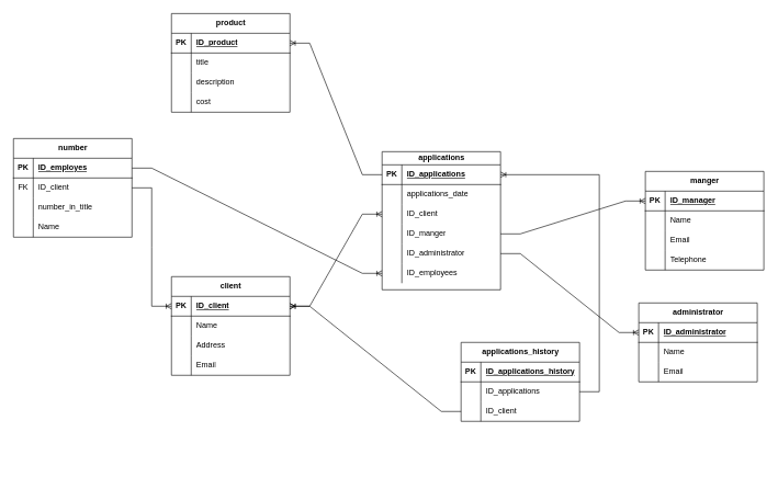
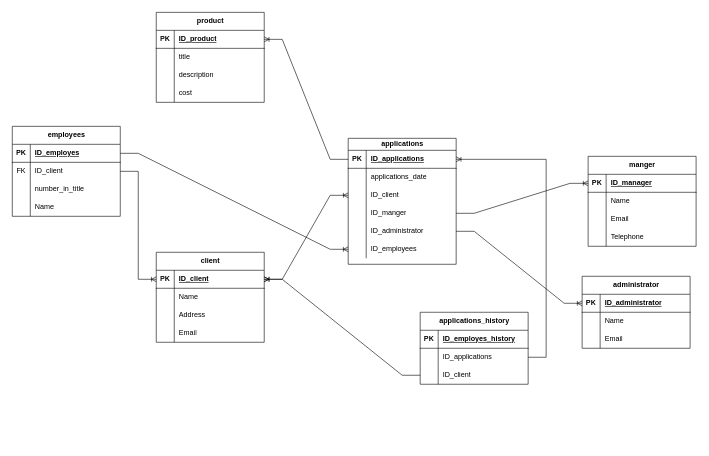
- <mxCell id="2" value="number" style="shape=table;startSize=30;container=1;collapsible=1;childLayout=tableLayout;fixedRows=1;rowLines=0;fontStyle=1;align=center;resizeLast=1;html=1;" vertex="1" parent="1"><mxGeometry x="20" width="180" height="150" as="geometry" y="210" /></mxCell>
+ <mxCell id="2" value="employees" style="shape=table;startSize=30;container=1;collapsible=1;childLayout=tableLayout;fixedRows=1;rowLines=0;fontStyle=1;align=center;resizeLast=1;html=1;" vertex="1" parent="1"><mxGeometry x="20" width="180" height="150" as="geometry" y="210" /></mxCell>
- <mxCell id="78" value="ID_applications_history" style="shape=partialRectangle;connectable=0;fillColor=none;top=0;left=0;bottom=0;right=0;align=left;spacingLeft=6;fontStyle=5;overflow=hidden;whiteSpace=wrap;html=1;" vertex="1" parent="76"><mxGeometry x="30" width="150" height="30" as="geometry"><mxRectangle width="150" height="30" as="alternateBounds" /></mxGeometry></mxCell>
+ <mxCell id="78" value="ID_employes_history" style="shape=partialRectangle;connectable=0;fillColor=none;top=0;left=0;bottom=0;right=0;align=left;spacingLeft=6;fontStyle=5;overflow=hidden;whiteSpace=wrap;html=1;" vertex="1" parent="76"><mxGeometry x="30" width="150" height="30" as="geometry"><mxRectangle width="150" height="30" as="alternateBounds" /></mxGeometry></mxCell>
